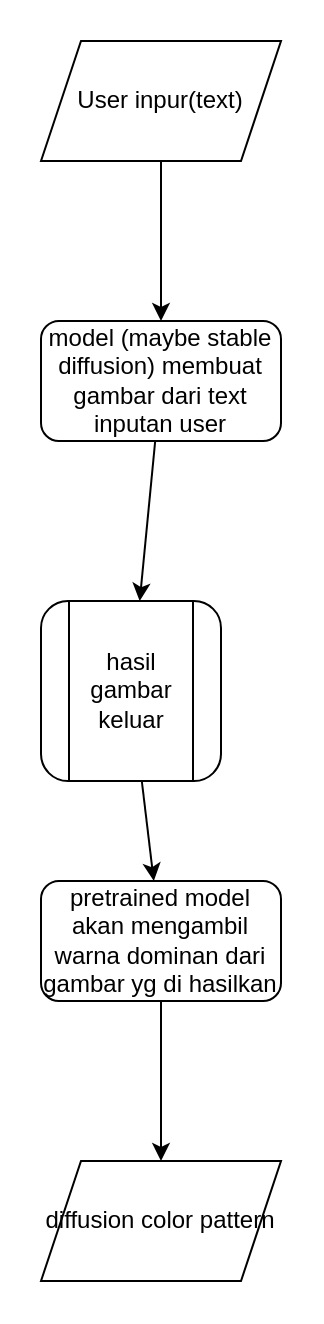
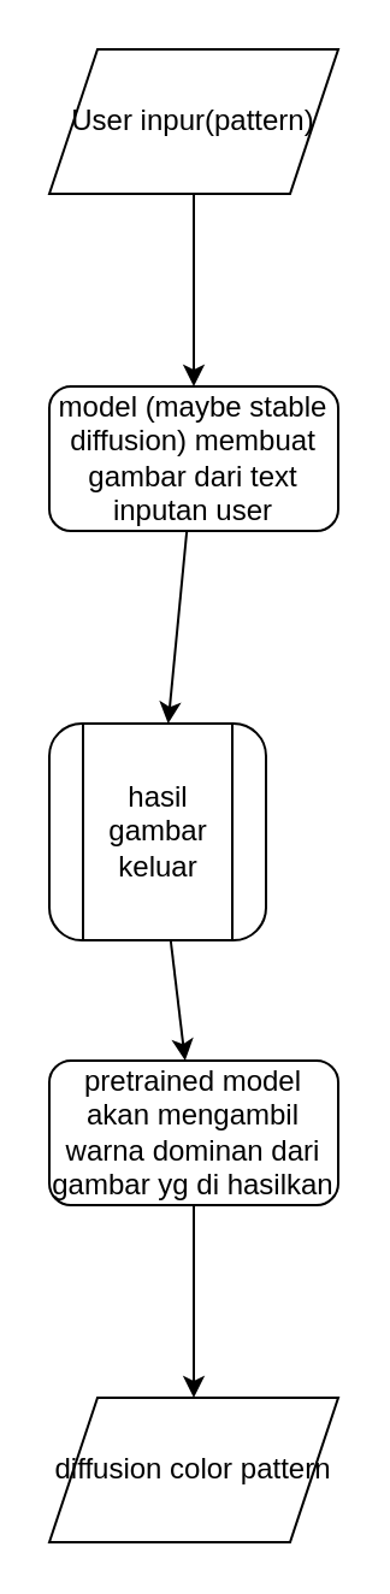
- <mxCell id="3" value="User inpur(text)&lt;br&gt;" style="shape=parallelogram;perimeter=parallelogramPerimeter;whiteSpace=wrap;html=1;fixedSize=1;" vertex="1" parent="1"><mxGeometry x="20" y="20" width="120" height="60" as="geometry" /></mxCell>
+ <mxCell id="3" value="User inpur(pattern)&lt;br&gt;" style="shape=parallelogram;perimeter=parallelogramPerimeter;whiteSpace=wrap;html=1;fixedSize=1;" vertex="1" parent="1"><mxGeometry x="20" y="20" width="120" height="60" as="geometry" /></mxCell>
